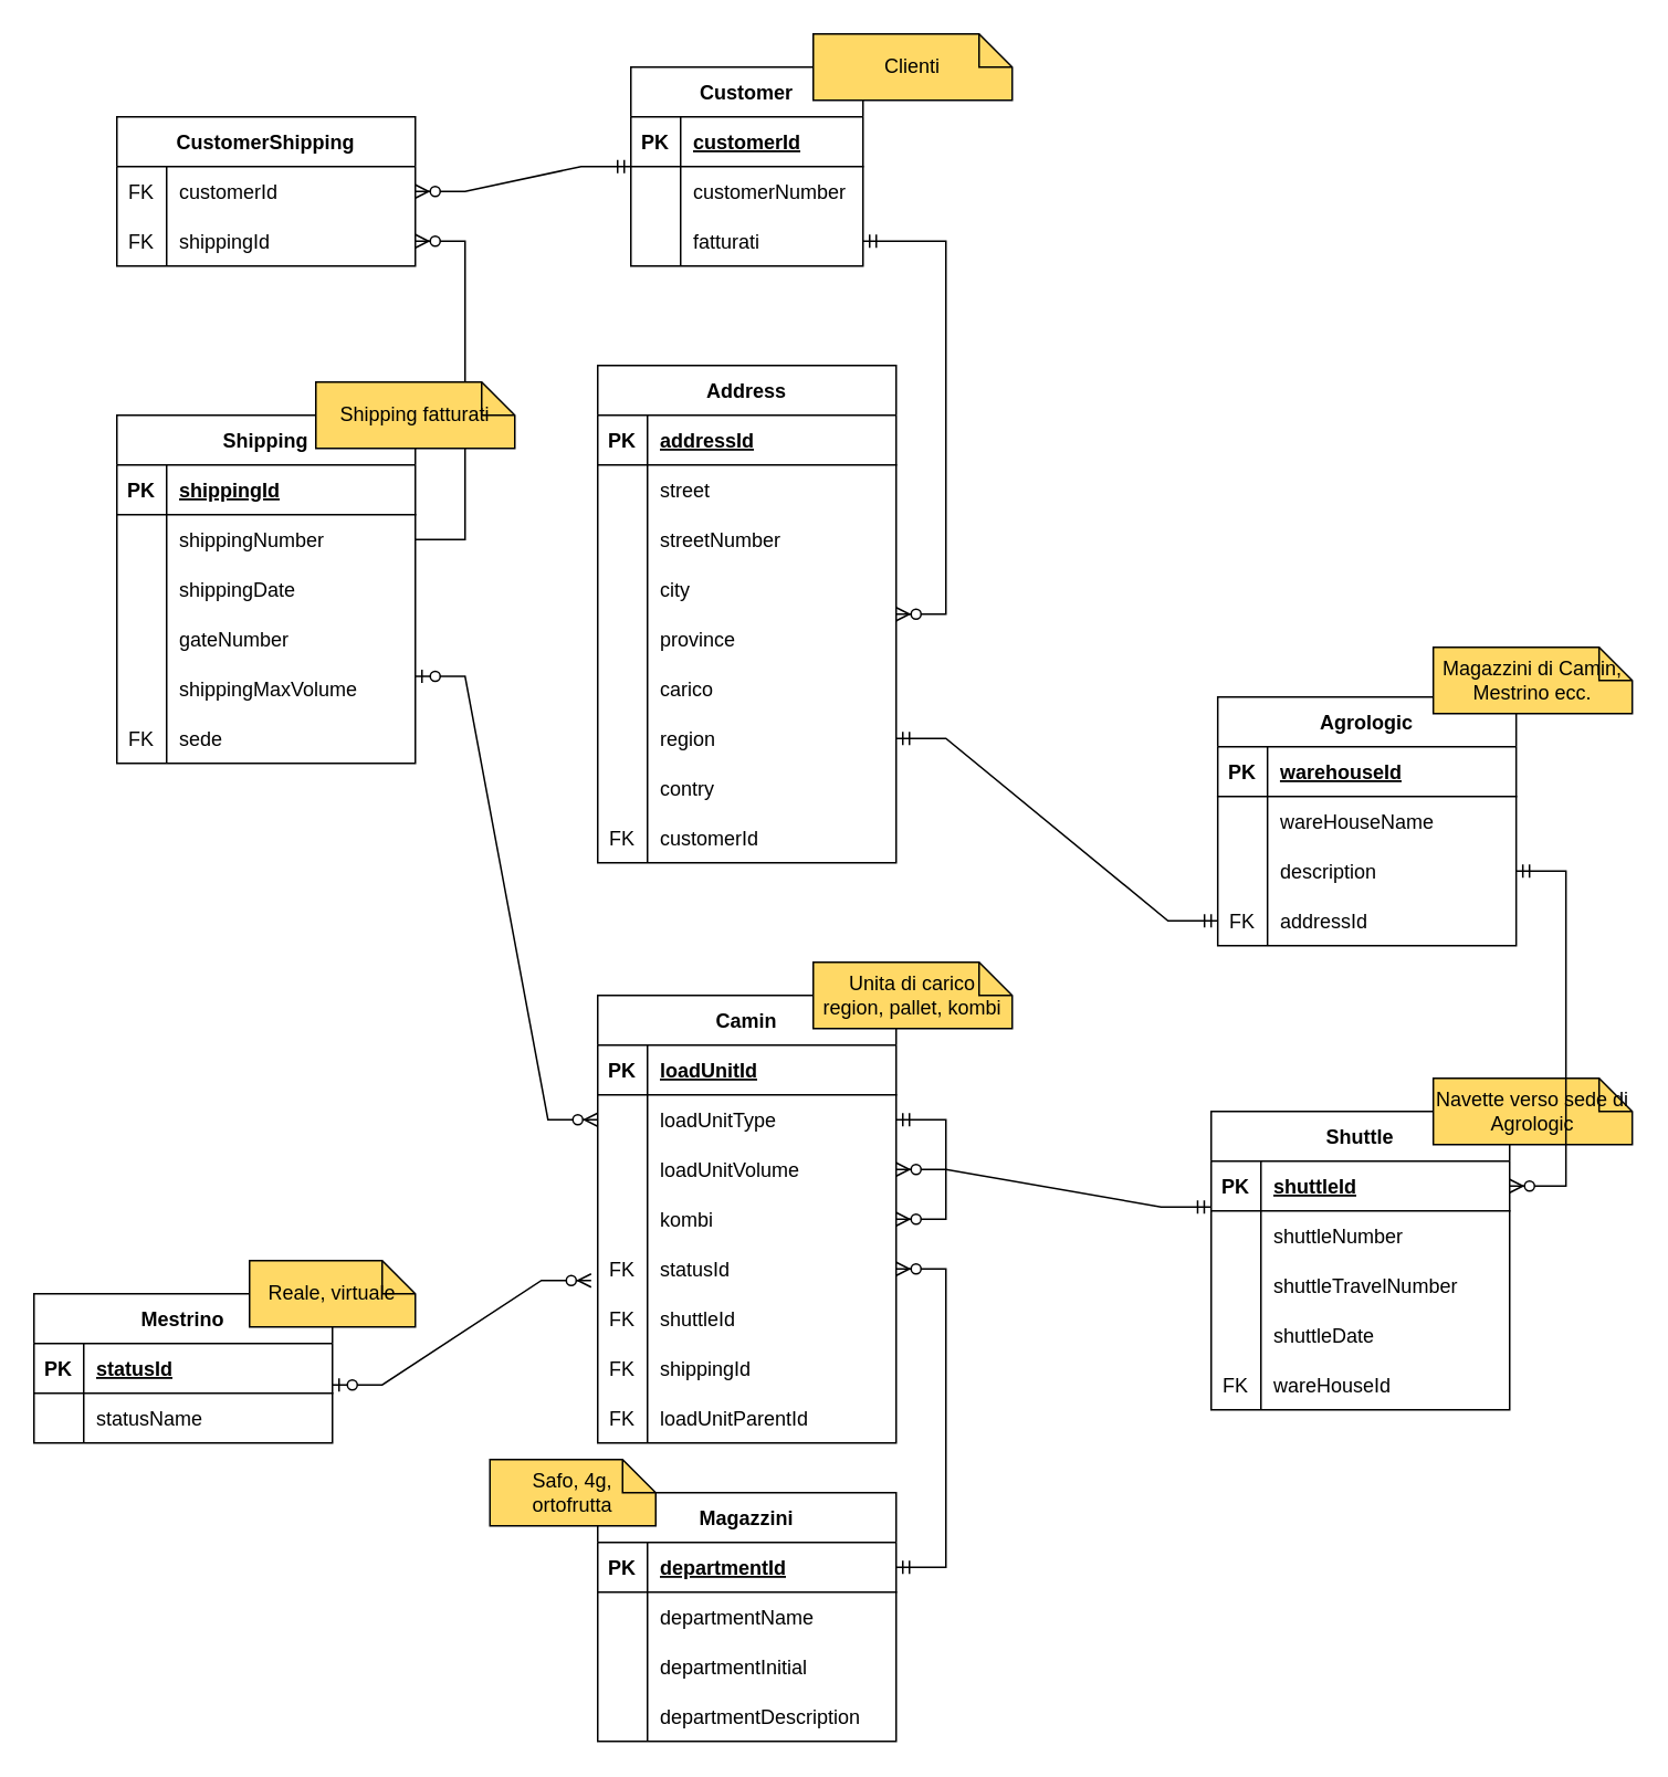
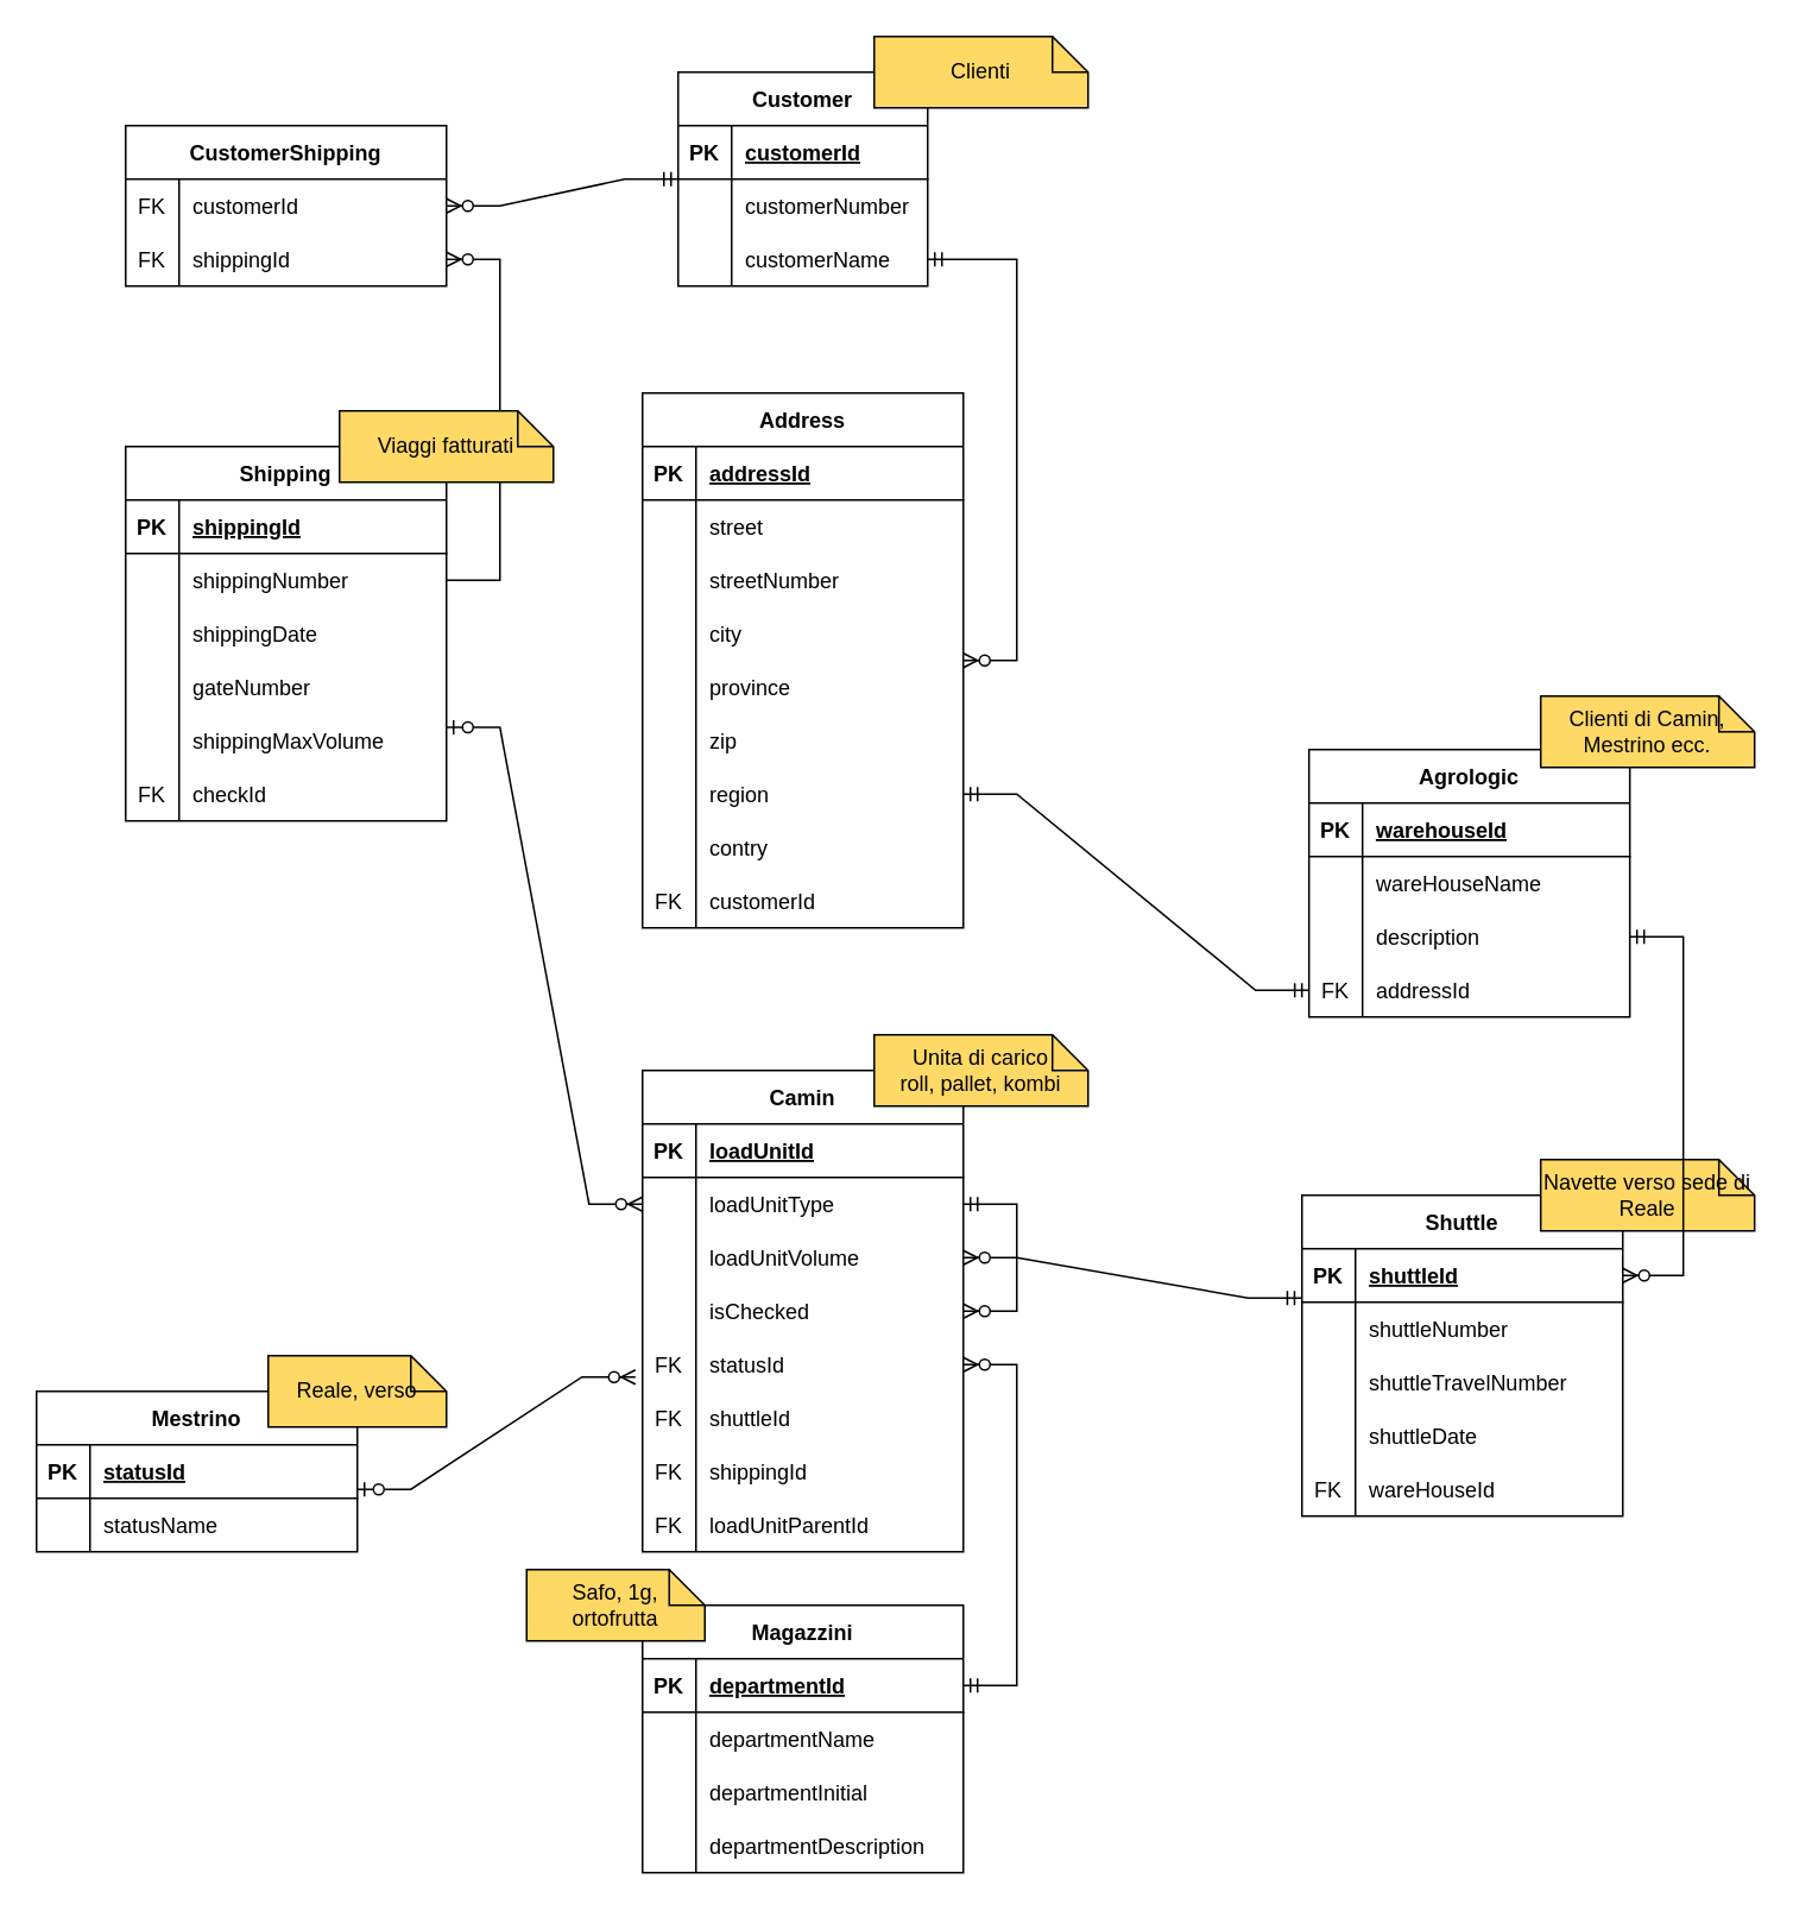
- <mxCell id="11" value="fatturati" style="shape=partialRectangle;connectable=0;fillColor=none;top=0;left=0;bottom=0;right=0;align=left;spacingLeft=6;overflow=hidden;" parent="9" vertex="1"><mxGeometry x="30" width="110" height="30" as="geometry"><mxRectangle width="110" height="30" as="alternateBounds" /></mxGeometry></mxCell>
+ <mxCell id="11" value="customerName" style="shape=partialRectangle;connectable=0;fillColor=none;top=0;left=0;bottom=0;right=0;align=left;spacingLeft=6;overflow=hidden;" parent="9" vertex="1"><mxGeometry x="30" width="110" height="30" as="geometry"><mxRectangle width="110" height="30" as="alternateBounds" /></mxGeometry></mxCell>
- <mxCell id="153" value="Shipping fatturati " style="shape=note;size=20;whiteSpace=wrap;html=1;fillColor=#FFD966;" parent="1" vertex="1"><mxGeometry x="190" y="230" width="120" height="40" as="geometry" /></mxCell>
+ <mxCell id="153" value="Viaggi fatturati " style="shape=note;size=20;whiteSpace=wrap;html=1;fillColor=#FFD966;" parent="1" vertex="1"><mxGeometry x="190" y="230" width="120" height="40" as="geometry" /></mxCell>
- <mxCell id="150" value="Magazzini di Camin, Mestrino ecc." style="shape=note;size=20;whiteSpace=wrap;html=1;fillColor=#FFD966;" parent="1" vertex="1"><mxGeometry x="863.96" y="390" width="120" height="40" as="geometry" /></mxCell>
+ <mxCell id="150" value="Clienti di Camin, Mestrino ecc." style="shape=note;size=20;whiteSpace=wrap;html=1;fillColor=#FFD966;" parent="1" vertex="1"><mxGeometry x="863.96" y="390" width="120" height="40" as="geometry" /></mxCell>
- <mxCell id="85" value="carico" style="shape=partialRectangle;connectable=0;fillColor=none;top=0;left=0;bottom=0;right=0;align=left;spacingLeft=6;overflow=hidden;" parent="83" vertex="1"><mxGeometry x="30" width="150" height="30" as="geometry"><mxRectangle width="150" height="30" as="alternateBounds" /></mxGeometry></mxCell>
+ <mxCell id="85" value="zip" style="shape=partialRectangle;connectable=0;fillColor=none;top=0;left=0;bottom=0;right=0;align=left;spacingLeft=6;overflow=hidden;" parent="83" vertex="1"><mxGeometry x="30" width="150" height="30" as="geometry"><mxRectangle width="150" height="30" as="alternateBounds" /></mxGeometry></mxCell>
- <mxCell id="30" value="sede" style="shape=partialRectangle;connectable=0;fillColor=none;top=0;left=0;bottom=0;right=0;align=left;spacingLeft=6;overflow=hidden;" parent="28" vertex="1"><mxGeometry x="30" width="150" height="30" as="geometry"><mxRectangle width="150" height="30" as="alternateBounds" /></mxGeometry></mxCell>
+ <mxCell id="30" value="checkId" style="shape=partialRectangle;connectable=0;fillColor=none;top=0;left=0;bottom=0;right=0;align=left;spacingLeft=6;overflow=hidden;" parent="28" vertex="1"><mxGeometry x="30" width="150" height="30" as="geometry"><mxRectangle width="150" height="30" as="alternateBounds" /></mxGeometry></mxCell>
- <mxCell id="147" value="&lt;div&gt;Unita di carico&lt;/div&gt;&lt;div&gt;region, pallet, kombi&lt;br&gt;&lt;/div&gt;" style="shape=note;size=20;whiteSpace=wrap;html=1;fillColor=#FFD966;" parent="1" vertex="1"><mxGeometry x="490" y="580" width="120" height="40" as="geometry" /></mxCell>
+ <mxCell id="147" value="&lt;div&gt;Unita di carico&lt;/div&gt;&lt;div&gt;roll, pallet, kombi&lt;br&gt;&lt;/div&gt;" style="shape=note;size=20;whiteSpace=wrap;html=1;fillColor=#FFD966;" parent="1" vertex="1"><mxGeometry x="490" y="580" width="120" height="40" as="geometry" /></mxCell>
- <mxCell id="151" value="Navette verso sede di Agrologic" style="shape=note;size=20;whiteSpace=wrap;html=1;fillColor=#FFD966;" parent="1" vertex="1"><mxGeometry x="863.96" y="650" width="120" height="40" as="geometry" /></mxCell>
+ <mxCell id="151" value="Navette verso sede di Reale" style="shape=note;size=20;whiteSpace=wrap;html=1;fillColor=#FFD966;" parent="1" vertex="1"><mxGeometry x="863.96" y="650" width="120" height="40" as="geometry" /></mxCell>
- <mxCell id="52" value="kombi" style="shape=partialRectangle;connectable=0;fillColor=none;top=0;left=0;bottom=0;right=0;align=left;spacingLeft=6;overflow=hidden;" parent="50" vertex="1"><mxGeometry x="30" width="150" height="30" as="geometry"><mxRectangle width="150" height="30" as="alternateBounds" /></mxGeometry></mxCell>
+ <mxCell id="52" value="isChecked" style="shape=partialRectangle;connectable=0;fillColor=none;top=0;left=0;bottom=0;right=0;align=left;spacingLeft=6;overflow=hidden;" parent="50" vertex="1"><mxGeometry x="30" width="150" height="30" as="geometry"><mxRectangle width="150" height="30" as="alternateBounds" /></mxGeometry></mxCell>
- <mxCell id="149" value="Reale, virtuale" style="shape=note;size=20;whiteSpace=wrap;html=1;fillColor=#FFD966;" parent="1" vertex="1"><mxGeometry x="150" y="760" width="100" height="40" as="geometry" /></mxCell>
+ <mxCell id="149" value="Reale, verso" style="shape=note;size=20;whiteSpace=wrap;html=1;fillColor=#FFD966;" parent="1" vertex="1"><mxGeometry x="150" y="760" width="100" height="40" as="geometry" /></mxCell>
- <mxCell id="148" value="Safo, 4g, ortofrutta" style="shape=note;size=20;whiteSpace=wrap;html=1;fillColor=#FFD966;" parent="1" vertex="1"><mxGeometry x="295" y="880" width="100" height="40" as="geometry" /></mxCell>
+ <mxCell id="148" value="Safo, 1g, ortofrutta" style="shape=note;size=20;whiteSpace=wrap;html=1;fillColor=#FFD966;" parent="1" vertex="1"><mxGeometry x="295" y="880" width="100" height="40" as="geometry" /></mxCell>
